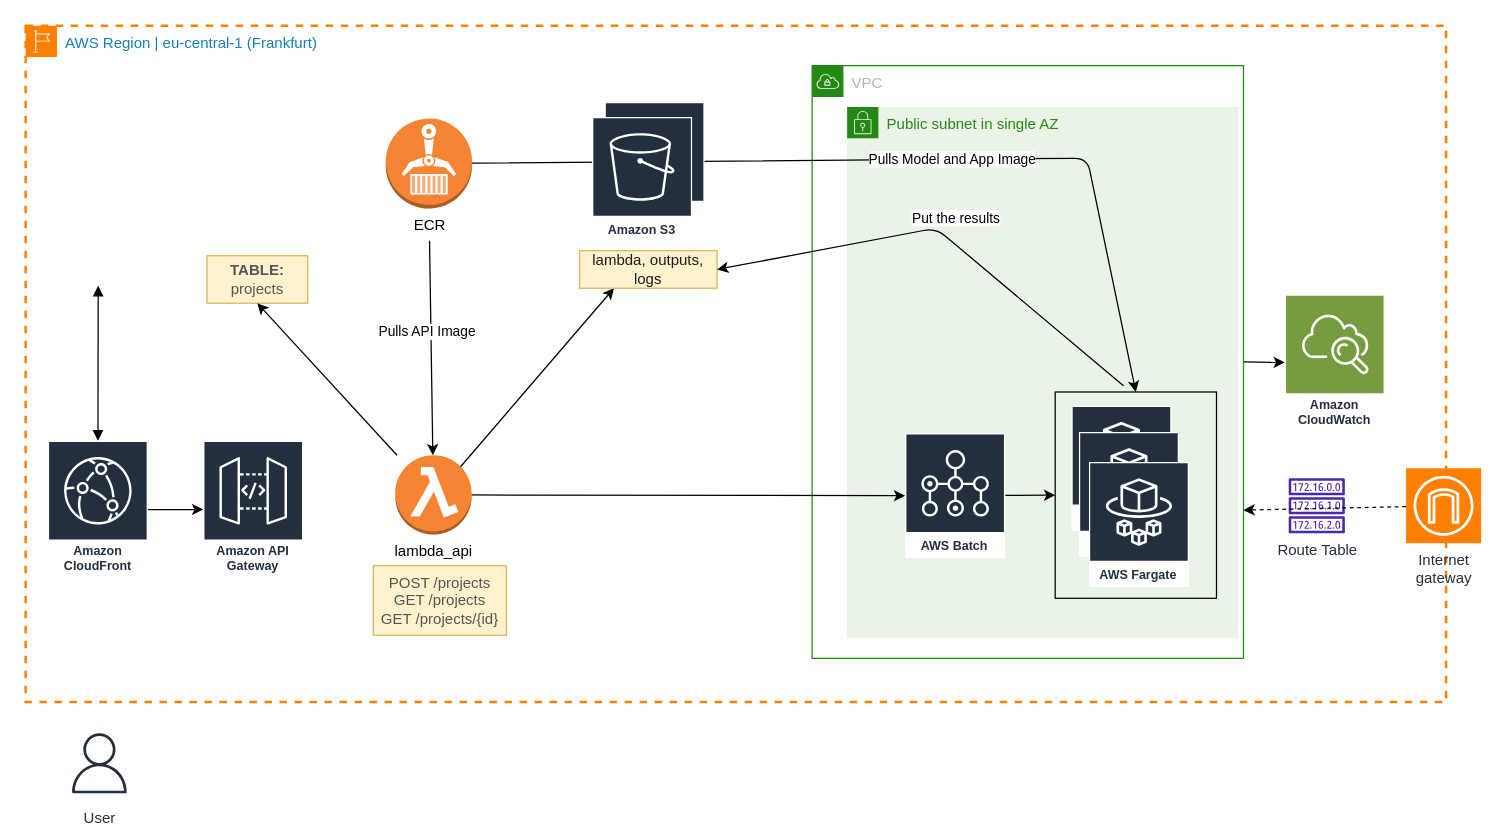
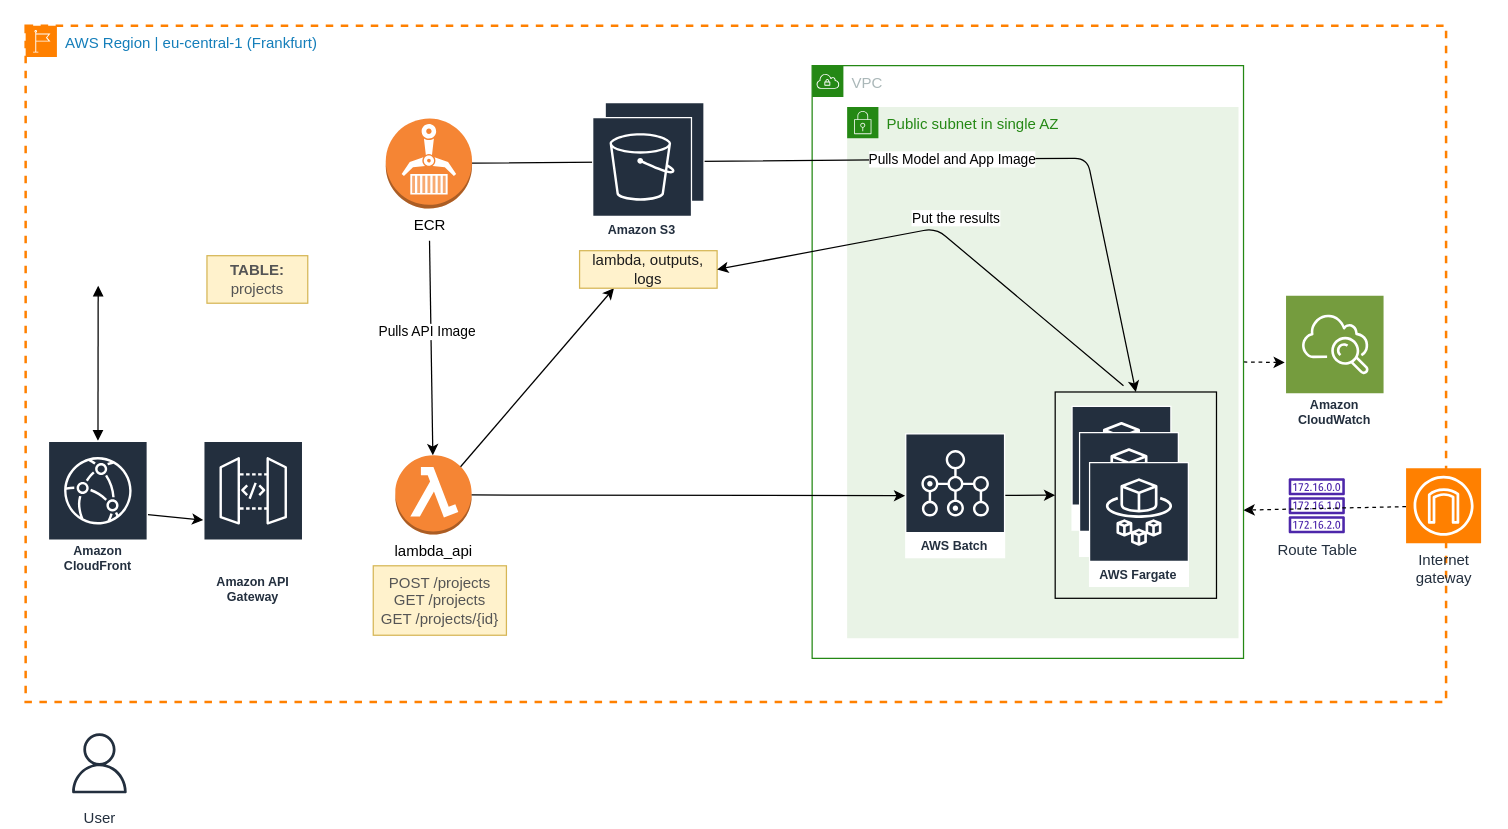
- <mxCell id="17" style="edgeStyle=none;html=1;exitX=1;exitY=0.5;exitDx=0;exitDy=0;" parent="3" source="18" target="36" edge="1"><mxGeometry relative="1" as="geometry" /></mxCell>
+ <mxCell id="17" style="edgeStyle=none;html=1;exitX=1;exitY=0.5;exitDx=0;exitDy=0;dashed=1;" parent="3" source="18" target="36" edge="1"><mxGeometry relative="1" as="geometry" /></mxCell>
- <mxCell id="15" style="edgeStyle=none;html=1;entryX=0.5;entryY=1;entryDx=0;entryDy=0;" parent="3" source="11" target="14" edge="1"><mxGeometry relative="1" as="geometry" /></mxCell>
- <mxCell id="9" value="Amazon API Gateway" style="outlineConnect=0;fontColor=#232F3E;gradientColor=none;strokeColor=#ffffff;fillColor=#232F3E;dashed=0;verticalLabelPosition=middle;verticalAlign=bottom;align=center;html=1;whiteSpace=wrap;fontSize=10;fontStyle=1;spacing=3;shape=mxgraph.aws4.productIcon;prIcon=mxgraph.aws4.api_gateway;" parent="3" vertex="1"><mxGeometry x="142" y="332" width="80" height="110" as="geometry" /></mxCell>
+ <mxCell id="9" value="Amazon API Gateway" style="outlineConnect=0;fontColor=#232F3E;gradientColor=none;strokeColor=#ffffff;fillColor=#232F3E;dashed=0;verticalLabelPosition=middle;verticalAlign=bottom;align=center;html=1;whiteSpace=wrap;fontSize=10;fontStyle=1;spacing=3;shape=mxgraph.aws4.productIcon;prIcon=mxgraph.aws4.api_gateway;" parent="3" vertex="1"><mxGeometry x="142" y="332" width="80" height="135" as="geometry" /></mxCell>
